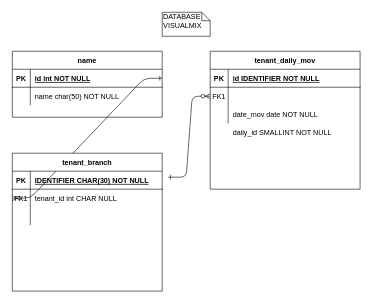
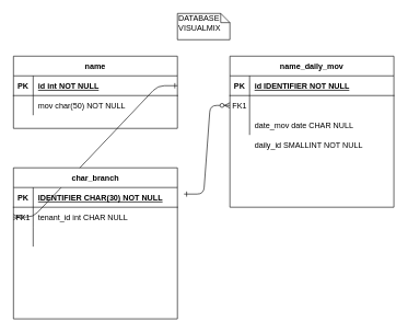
- <mxCell id="3" value="tenant_daily_mov" style="shape=table;startSize=30;container=1;collapsible=1;childLayout=tableLayout;fixedRows=1;rowLines=0;fontStyle=1;align=center;resizeLast=1;" parent="1" vertex="1"><mxGeometry x="350" y="85" width="250" height="230" as="geometry" /></mxCell>
+ <mxCell id="3" value="name_daily_mov" style="shape=table;startSize=30;container=1;collapsible=1;childLayout=tableLayout;fixedRows=1;rowLines=0;fontStyle=1;align=center;resizeLast=1;" parent="1" vertex="1"><mxGeometry x="350" y="85" width="250" height="230" as="geometry" /></mxCell>
- <mxCell id="18" value="name char(50) NOT NULL" style="shape=partialRectangle;overflow=hidden;connectable=0;fillColor=none;top=0;left=0;bottom=0;right=0;align=left;spacingLeft=6;" parent="16" vertex="1"><mxGeometry x="30" width="220" height="30" as="geometry" /></mxCell>
+ <mxCell id="18" value="mov char(50) NOT NULL" style="shape=partialRectangle;overflow=hidden;connectable=0;fillColor=none;top=0;left=0;bottom=0;right=0;align=left;spacingLeft=6;" parent="16" vertex="1"><mxGeometry x="30" width="220" height="30" as="geometry" /></mxCell>
- <mxCell id="11" value="date_mov date NOT NULL" style="shape=partialRectangle;overflow=hidden;connectable=0;fillColor=none;top=0;left=0;bottom=0;right=0;align=left;spacingLeft=6;" parent="9" vertex="1"><mxGeometry x="30" width="220" height="30" as="geometry" /></mxCell>
+ <mxCell id="11" value="date_mov date CHAR NULL" style="shape=partialRectangle;overflow=hidden;connectable=0;fillColor=none;top=0;left=0;bottom=0;right=0;align=left;spacingLeft=6;" parent="9" vertex="1"><mxGeometry x="30" width="220" height="30" as="geometry" /></mxCell>
- <mxCell id="21" value="tenant_branch" style="shape=table;startSize=30;container=1;collapsible=1;childLayout=tableLayout;fixedRows=1;rowLines=0;fontStyle=1;align=center;resizeLast=1;" vertex="1" parent="1"><mxGeometry x="20" y="255" width="250" height="230" as="geometry" /></mxCell>
+ <mxCell id="21" value="char_branch" style="shape=table;startSize=30;container=1;collapsible=1;childLayout=tableLayout;fixedRows=1;rowLines=0;fontStyle=1;align=center;resizeLast=1;" vertex="1" parent="1"><mxGeometry x="20" y="255" width="250" height="230" as="geometry" /></mxCell>
